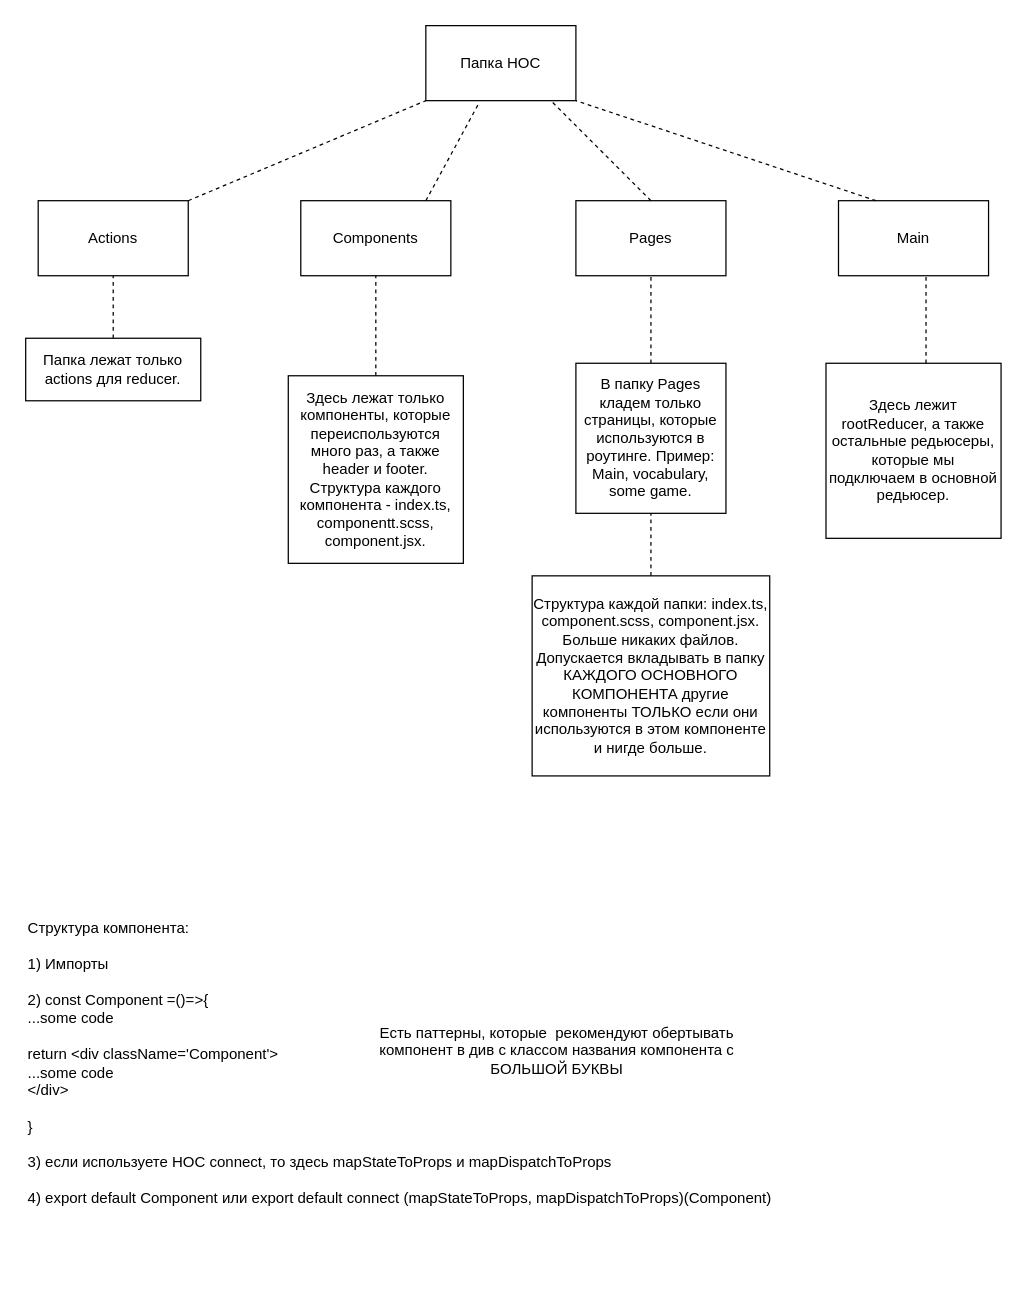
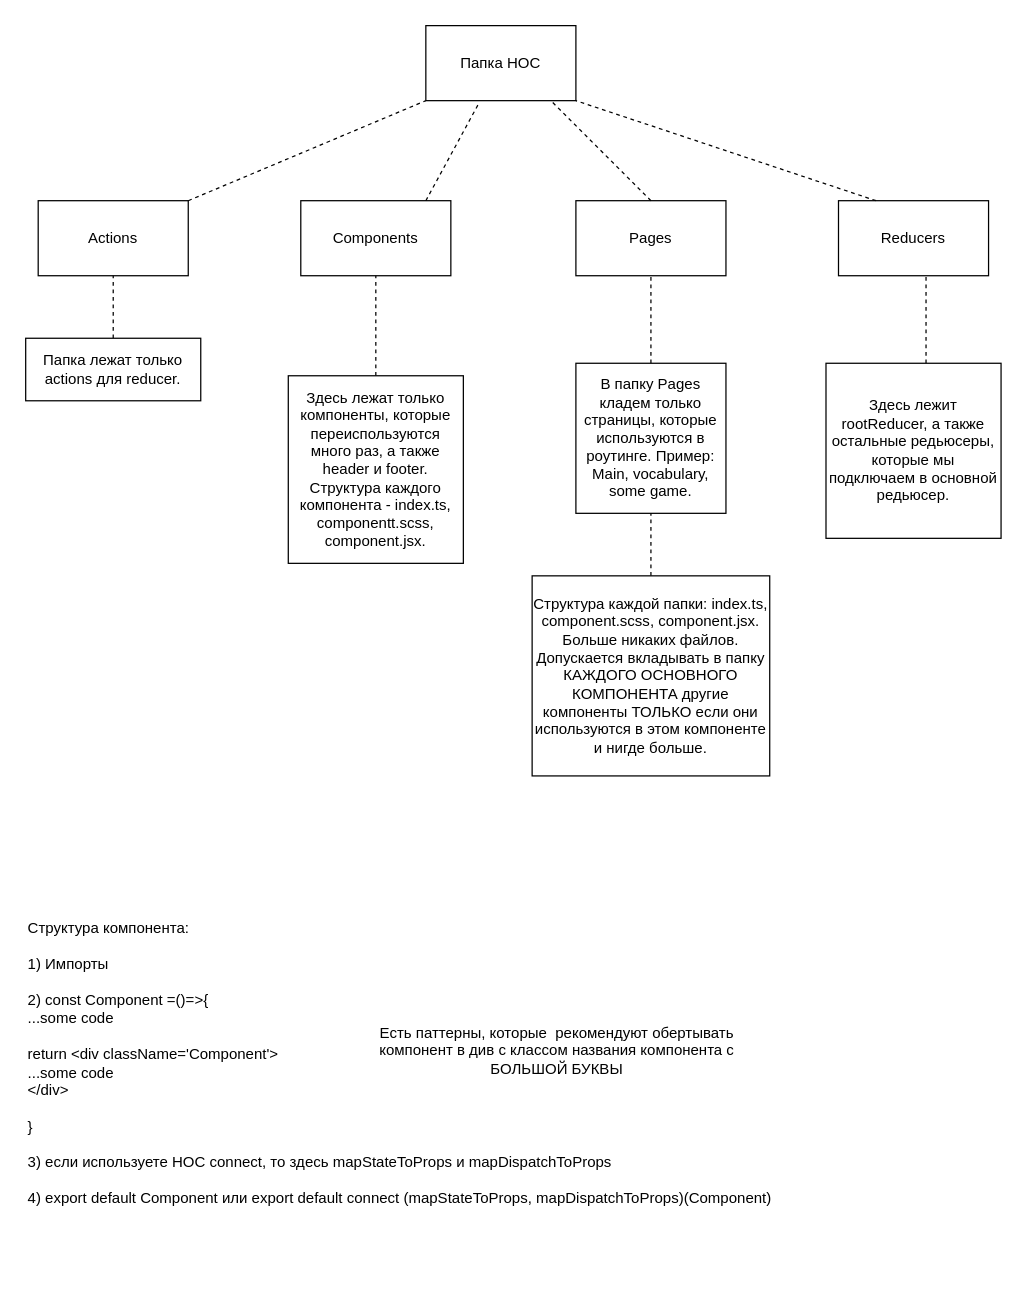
- <mxCell id="7" value="Main" style="rounded=0;whiteSpace=wrap;html=1;" vertex="1" parent="1"><mxGeometry x="670" y="160" width="120" height="60" as="geometry" /></mxCell>
+ <mxCell id="7" value="Reducers" style="rounded=0;whiteSpace=wrap;html=1;" vertex="1" parent="1"><mxGeometry x="670" y="160" width="120" height="60" as="geometry" /></mxCell>
